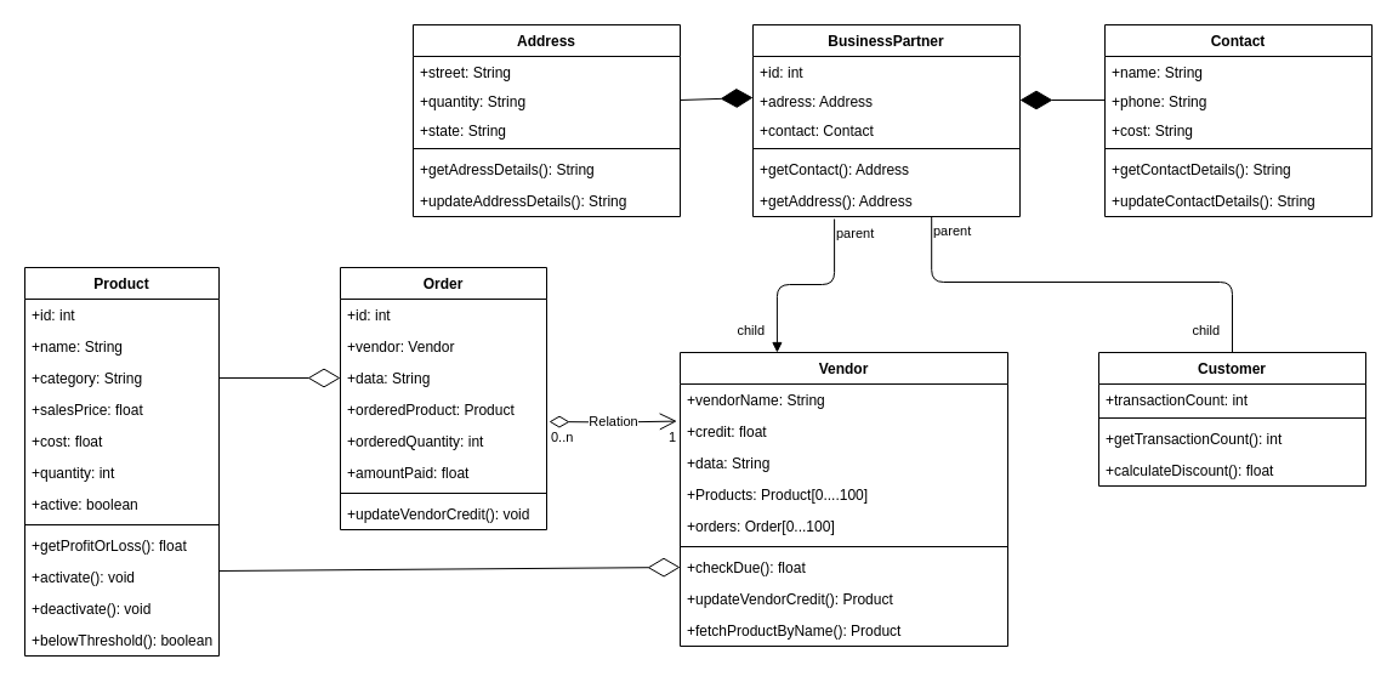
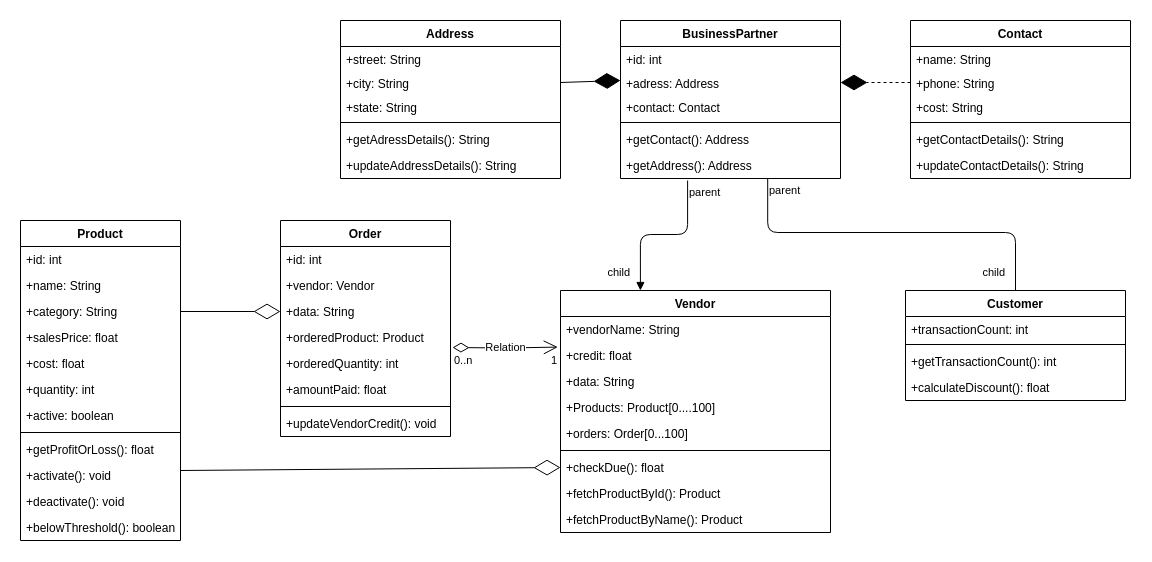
- <mxCell id="62" value="" style="endArrow=diamondThin;endFill=1;endSize=24;html=1;exitX=0;exitY=0.5;exitDx=0;exitDy=0;entryX=1;entryY=0.5;entryDx=0;entryDy=0;" edge="1" parent="1" source="57" target="50"><mxGeometry width="160" relative="1" as="geometry"><mxPoint x="760" y="90" as="sourcePoint" /><mxPoint x="860" y="90" as="targetPoint" /></mxGeometry></mxCell>
+ <mxCell id="62" value="" style="endArrow=diamondThin;endFill=1;endSize=24;html=1;exitX=0;exitY=0.5;exitDx=0;exitDy=0;entryX=1;entryY=0.5;entryDx=0;entryDy=0;dashed=1;" edge="1" parent="1" source="57" target="50"><mxGeometry width="160" relative="1" as="geometry"><mxPoint x="760" y="90" as="sourcePoint" /><mxPoint x="860" y="90" as="targetPoint" /></mxGeometry></mxCell>
- <mxCell id="43" value="+quantity: String&#10;" style="text;strokeColor=none;fillColor=none;align=left;verticalAlign=top;spacingLeft=4;spacingRight=4;overflow=hidden;rotatable=0;points=[[0,0.5],[1,0.5]];portConstraint=eastwest;" vertex="1" parent="40"><mxGeometry y="50" width="220" height="24" as="geometry" /></mxCell>
+ <mxCell id="43" value="+city: String&#10;" style="text;strokeColor=none;fillColor=none;align=left;verticalAlign=top;spacingLeft=4;spacingRight=4;overflow=hidden;rotatable=0;points=[[0,0.5],[1,0.5]];portConstraint=eastwest;" vertex="1" parent="40"><mxGeometry y="50" width="220" height="24" as="geometry" /></mxCell>
- <mxCell id="33" value="+updateVendorCredit(): Product" style="text;strokeColor=none;fillColor=none;align=left;verticalAlign=top;spacingLeft=4;spacingRight=4;overflow=hidden;rotatable=0;points=[[0,0.5],[1,0.5]];portConstraint=eastwest;" vertex="1" parent="25"><mxGeometry y="190" width="270" height="26" as="geometry" /></mxCell>
+ <mxCell id="33" value="+fetchProductById(): Product" style="text;strokeColor=none;fillColor=none;align=left;verticalAlign=top;spacingLeft=4;spacingRight=4;overflow=hidden;rotatable=0;points=[[0,0.5],[1,0.5]];portConstraint=eastwest;" vertex="1" parent="25"><mxGeometry y="190" width="270" height="26" as="geometry" /></mxCell>
